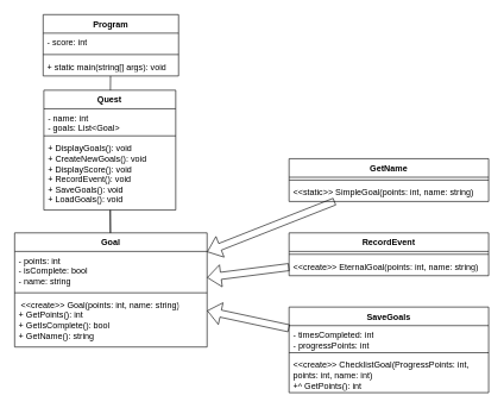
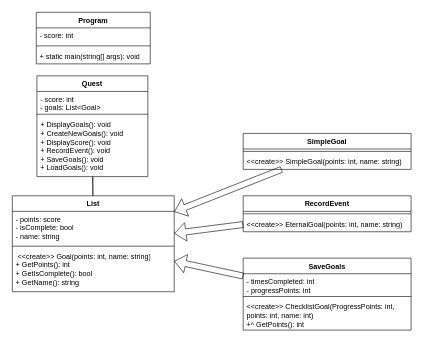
- <mxCell id="28" value="" style="endArrow=none;html=1;rounded=0;" edge="1" parent="1" source="24" target="2"><mxGeometry width="50" height="50" relative="1" as="geometry"><mxPoint x="165" y="336" as="sourcePoint" /><mxPoint x="165" y="305" as="targetPoint" /></mxGeometry></mxCell>
- <mxCell id="25" value="- name: int&lt;div&gt;- goals: List&amp;lt;Goal&amp;gt;&lt;/div&gt;" style="text;strokeColor=none;fillColor=none;align=left;verticalAlign=top;spacingLeft=4;spacingRight=4;overflow=hidden;rotatable=0;points=[[0,0.5],[1,0.5]];portConstraint=eastwest;whiteSpace=wrap;html=1;" vertex="1" parent="24"><mxGeometry y="26" width="185" height="34" as="geometry" /></mxCell>
+ <mxCell id="25" value="- score: int&lt;div&gt;- goals: List&amp;lt;Goal&amp;gt;&lt;/div&gt;" style="text;strokeColor=none;fillColor=none;align=left;verticalAlign=top;spacingLeft=4;spacingRight=4;overflow=hidden;rotatable=0;points=[[0,0.5],[1,0.5]];portConstraint=eastwest;whiteSpace=wrap;html=1;" vertex="1" parent="24"><mxGeometry y="26" width="185" height="34" as="geometry" /></mxCell>
- <mxCell id="10" value="GetName" style="swimlane;fontStyle=1;align=center;verticalAlign=top;childLayout=stackLayout;horizontal=1;startSize=26;horizontalStack=0;resizeParent=1;resizeParentMax=0;resizeLast=0;collapsible=1;marginBottom=0;whiteSpace=wrap;html=1;" vertex="1" parent="1"><mxGeometry x="405" y="222" width="280" height="60" as="geometry" /></mxCell>
+ <mxCell id="10" value="SimpleGoal" style="swimlane;fontStyle=1;align=center;verticalAlign=top;childLayout=stackLayout;horizontal=1;startSize=26;horizontalStack=0;resizeParent=1;resizeParentMax=0;resizeLast=0;collapsible=1;marginBottom=0;whiteSpace=wrap;html=1;" vertex="1" parent="1"><mxGeometry x="405" y="222" width="280" height="60" as="geometry" /></mxCell>
- <mxCell id="12" value="&amp;lt;&amp;lt;static&amp;gt;&amp;gt; SimpleGoal(points: int, name: string&lt;span style=&quot;background-color: initial;&quot;&gt;)&lt;/span&gt;" style="text;strokeColor=none;fillColor=none;align=left;verticalAlign=top;spacingLeft=4;spacingRight=4;overflow=hidden;rotatable=0;points=[[0,0.5],[1,0.5]];portConstraint=eastwest;whiteSpace=wrap;html=1;" vertex="1" parent="10"><mxGeometry y="34" width="280" height="26" as="geometry" /></mxCell>
+ <mxCell id="12" value="&amp;lt;&amp;lt;create&amp;gt;&amp;gt; SimpleGoal(points: int, name: string&lt;span style=&quot;background-color: initial;&quot;&gt;)&lt;/span&gt;" style="text;strokeColor=none;fillColor=none;align=left;verticalAlign=top;spacingLeft=4;spacingRight=4;overflow=hidden;rotatable=0;points=[[0,0.5],[1,0.5]];portConstraint=eastwest;whiteSpace=wrap;html=1;" vertex="1" parent="10"><mxGeometry y="34" width="280" height="26" as="geometry" /></mxCell>
- <mxCell id="6" value="Goal" style="swimlane;fontStyle=1;align=center;verticalAlign=top;childLayout=stackLayout;horizontal=1;startSize=26;horizontalStack=0;resizeParent=1;resizeParentMax=0;resizeLast=0;collapsible=1;marginBottom=0;whiteSpace=wrap;html=1;" vertex="1" parent="1"><mxGeometry x="20" y="326" width="270" height="160" as="geometry" /></mxCell>
+ <mxCell id="6" value="List" style="swimlane;fontStyle=1;align=center;verticalAlign=top;childLayout=stackLayout;horizontal=1;startSize=26;horizontalStack=0;resizeParent=1;resizeParentMax=0;resizeLast=0;collapsible=1;marginBottom=0;whiteSpace=wrap;html=1;" vertex="1" parent="1"><mxGeometry x="20" y="326" width="270" height="160" as="geometry" /></mxCell>
- <mxCell id="7" value="- points: int&lt;div&gt;- isComplete: bool&lt;/div&gt;&lt;div&gt;- name: string&lt;/div&gt;&lt;div&gt;&lt;br&gt;&lt;/div&gt;" style="text;strokeColor=none;fillColor=none;align=left;verticalAlign=top;spacingLeft=4;spacingRight=4;overflow=hidden;rotatable=0;points=[[0,0.5],[1,0.5]];portConstraint=eastwest;whiteSpace=wrap;html=1;" vertex="1" parent="6"><mxGeometry y="26" width="270" height="54" as="geometry" /></mxCell>
+ <mxCell id="7" value="- points: score&lt;div&gt;- isComplete: bool&lt;/div&gt;&lt;div&gt;- name: string&lt;/div&gt;&lt;div&gt;&lt;br&gt;&lt;/div&gt;" style="text;strokeColor=none;fillColor=none;align=left;verticalAlign=top;spacingLeft=4;spacingRight=4;overflow=hidden;rotatable=0;points=[[0,0.5],[1,0.5]];portConstraint=eastwest;whiteSpace=wrap;html=1;" vertex="1" parent="6"><mxGeometry y="26" width="270" height="54" as="geometry" /></mxCell>
